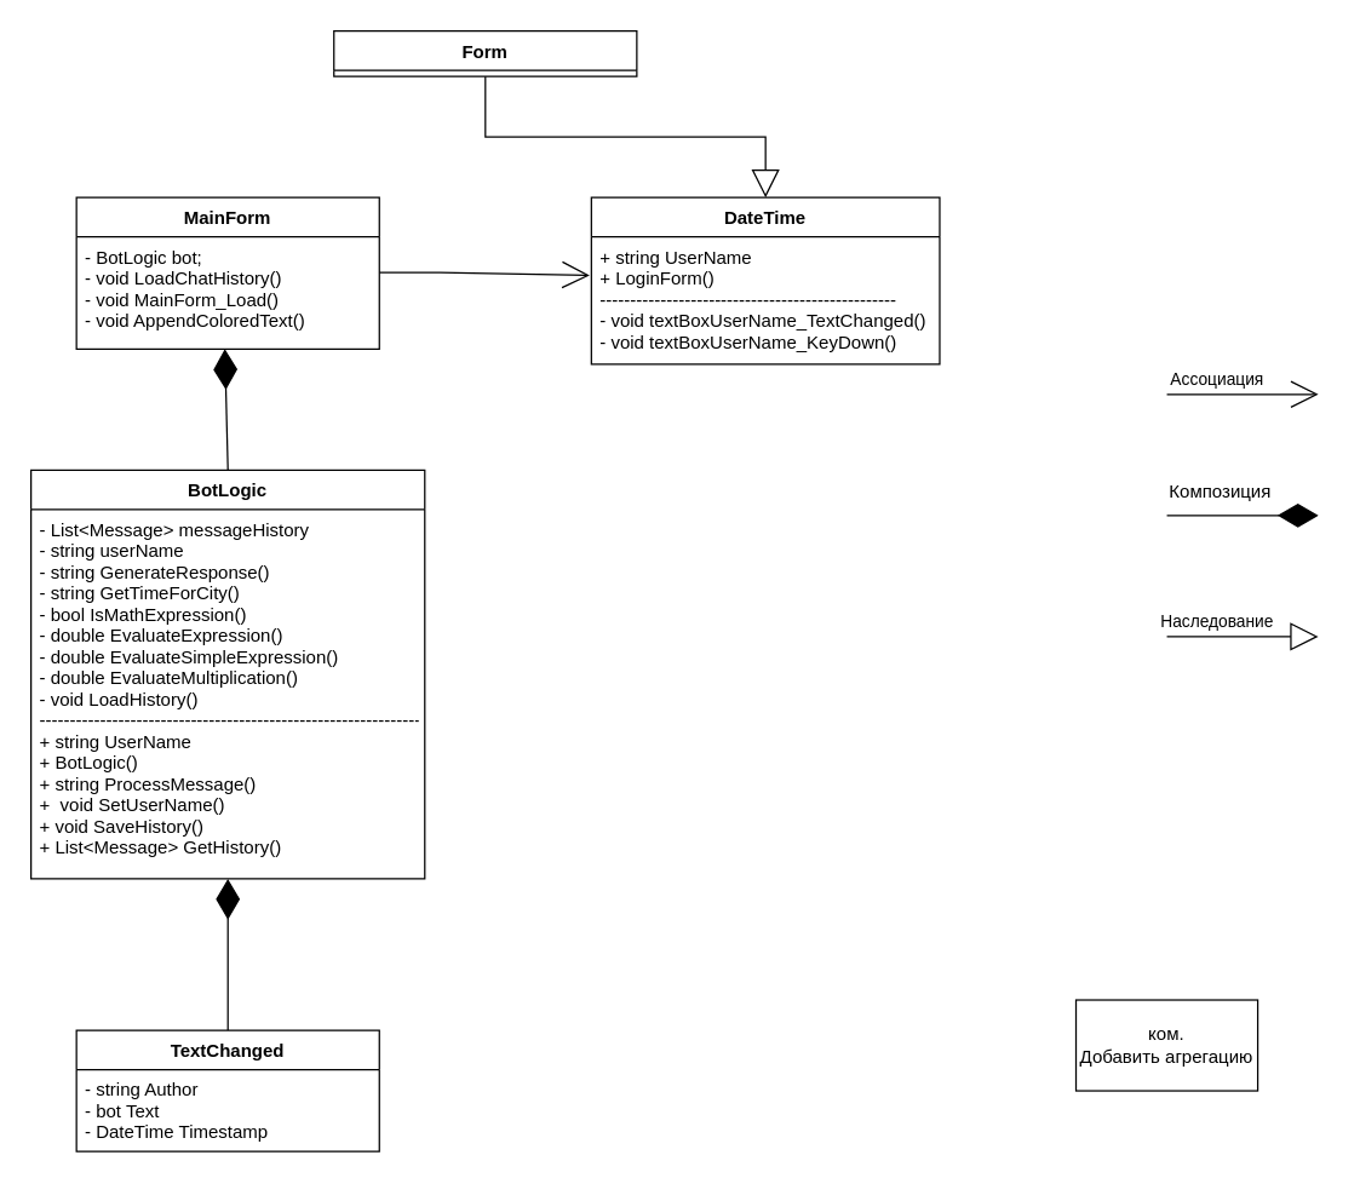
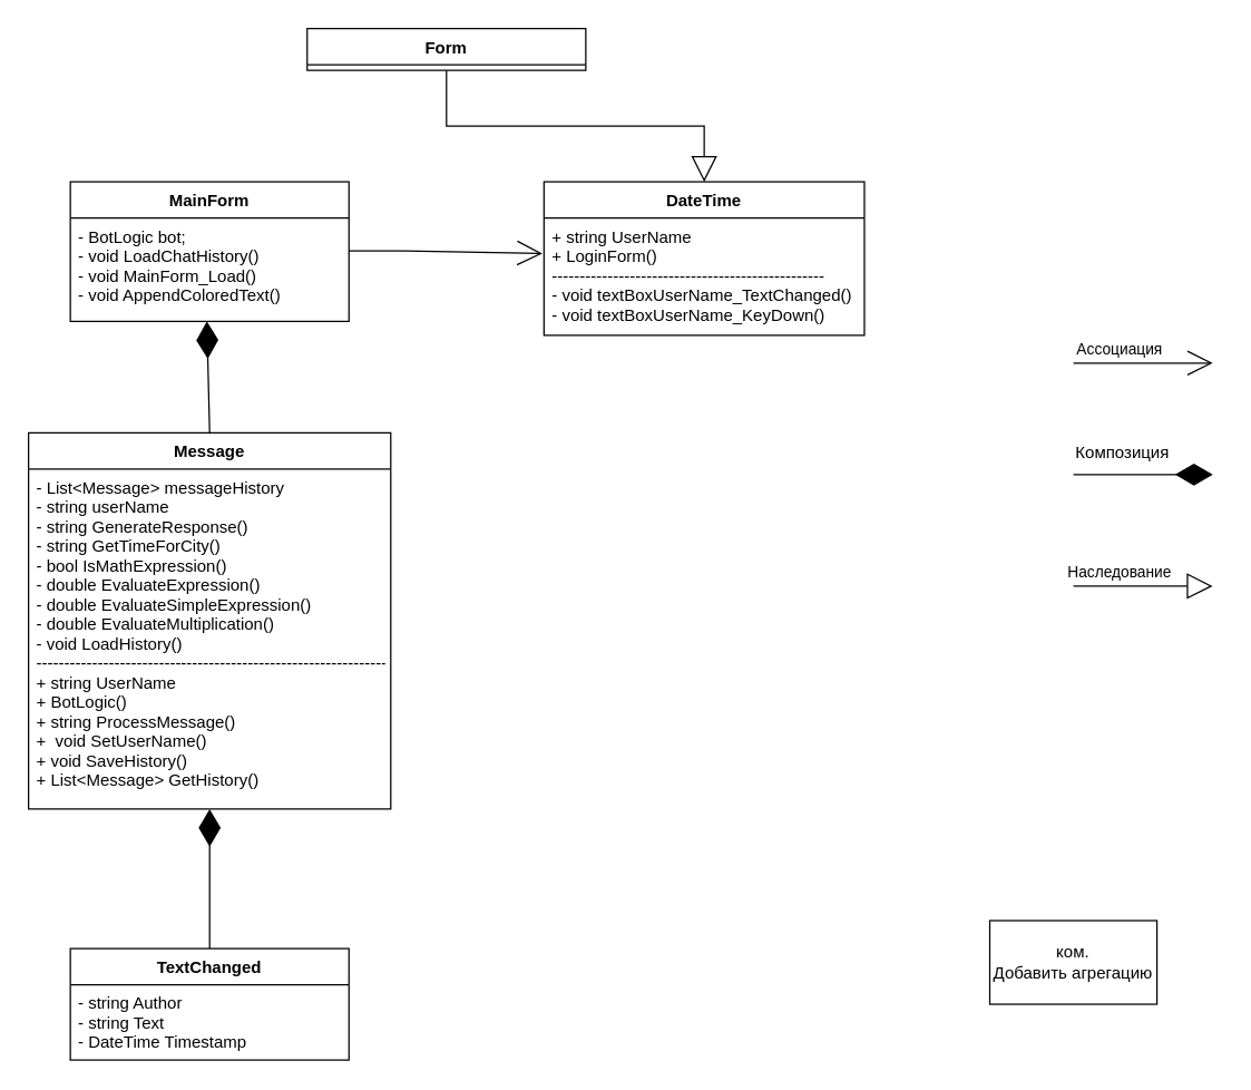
- <mxCell id="5" value="BotLogic" style="swimlane;fontStyle=1;align=center;verticalAlign=top;childLayout=stackLayout;horizontal=1;startSize=26;horizontalStack=0;resizeParent=1;resizeParentMax=0;resizeLast=0;collapsible=1;marginBottom=0;" vertex="1" parent="1"><mxGeometry x="20" y="310" width="260" height="270" as="geometry" /></mxCell>
+ <mxCell id="5" value="Message" style="swimlane;fontStyle=1;align=center;verticalAlign=top;childLayout=stackLayout;horizontal=1;startSize=26;horizontalStack=0;resizeParent=1;resizeParentMax=0;resizeLast=0;collapsible=1;marginBottom=0;" vertex="1" parent="1"><mxGeometry x="20" y="310" width="260" height="270" as="geometry" /></mxCell>
- <mxCell id="8" value="- string Author&#10;- bot Text&#10;- DateTime Timestamp" style="text;strokeColor=none;fillColor=none;align=left;verticalAlign=top;spacingLeft=4;spacingRight=4;overflow=hidden;rotatable=0;points=[[0,0.5],[1,0.5]];portConstraint=eastwest;" vertex="1" parent="7"><mxGeometry y="26" width="200" height="54" as="geometry" /></mxCell>
+ <mxCell id="8" value="- string Author&#10;- string Text&#10;- DateTime Timestamp" style="text;strokeColor=none;fillColor=none;align=left;verticalAlign=top;spacingLeft=4;spacingRight=4;overflow=hidden;rotatable=0;points=[[0,0.5],[1,0.5]];portConstraint=eastwest;" vertex="1" parent="7"><mxGeometry y="26" width="200" height="54" as="geometry" /></mxCell>
